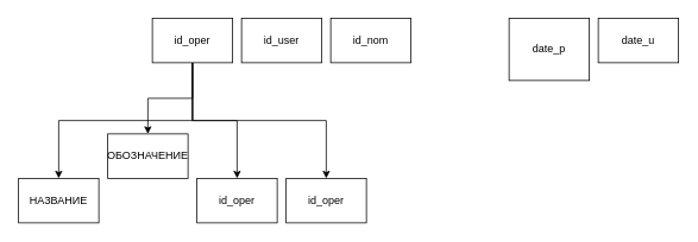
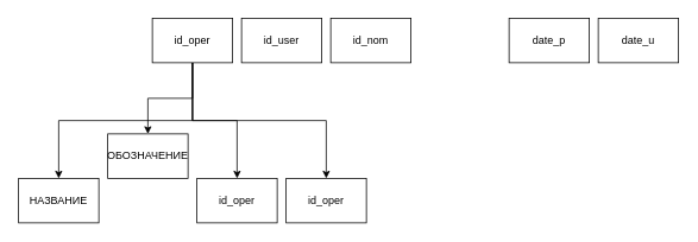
- <mxCell id="9" value="date_p" style="rounded=0;whiteSpace=wrap;html=1;" vertex="1" parent="1"><mxGeometry x="570" y="20" width="90" height="70" as="geometry" /></mxCell>
+ <mxCell id="9" value="date_p" style="rounded=0;whiteSpace=wrap;html=1;" vertex="1" parent="1"><mxGeometry x="570" y="20" width="90" height="50" as="geometry" /></mxCell>
